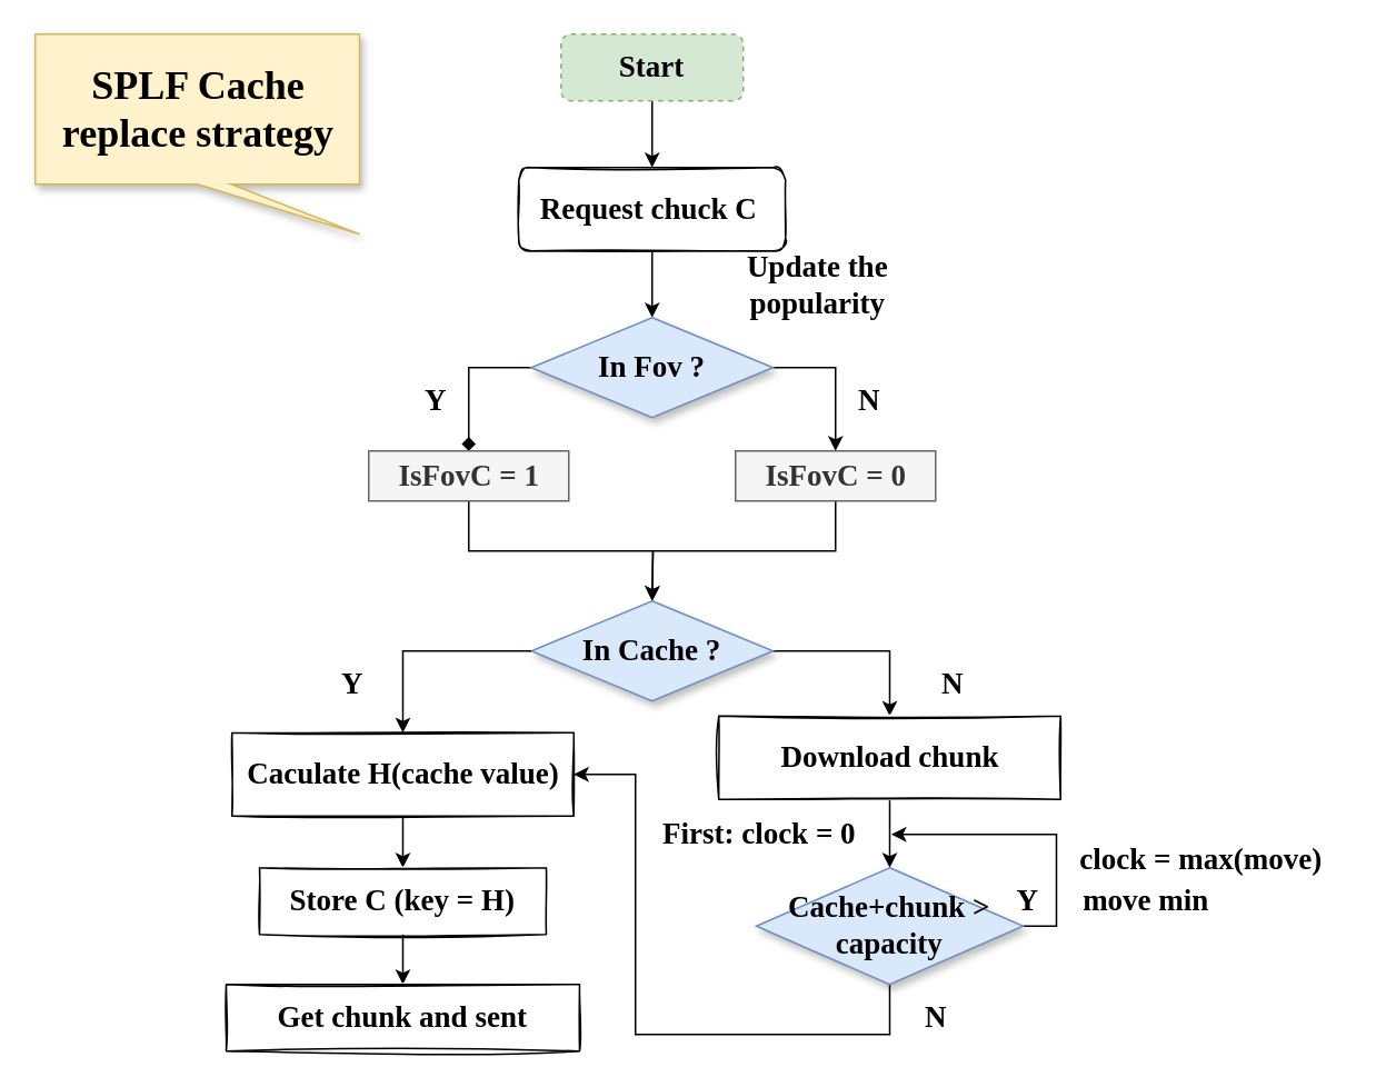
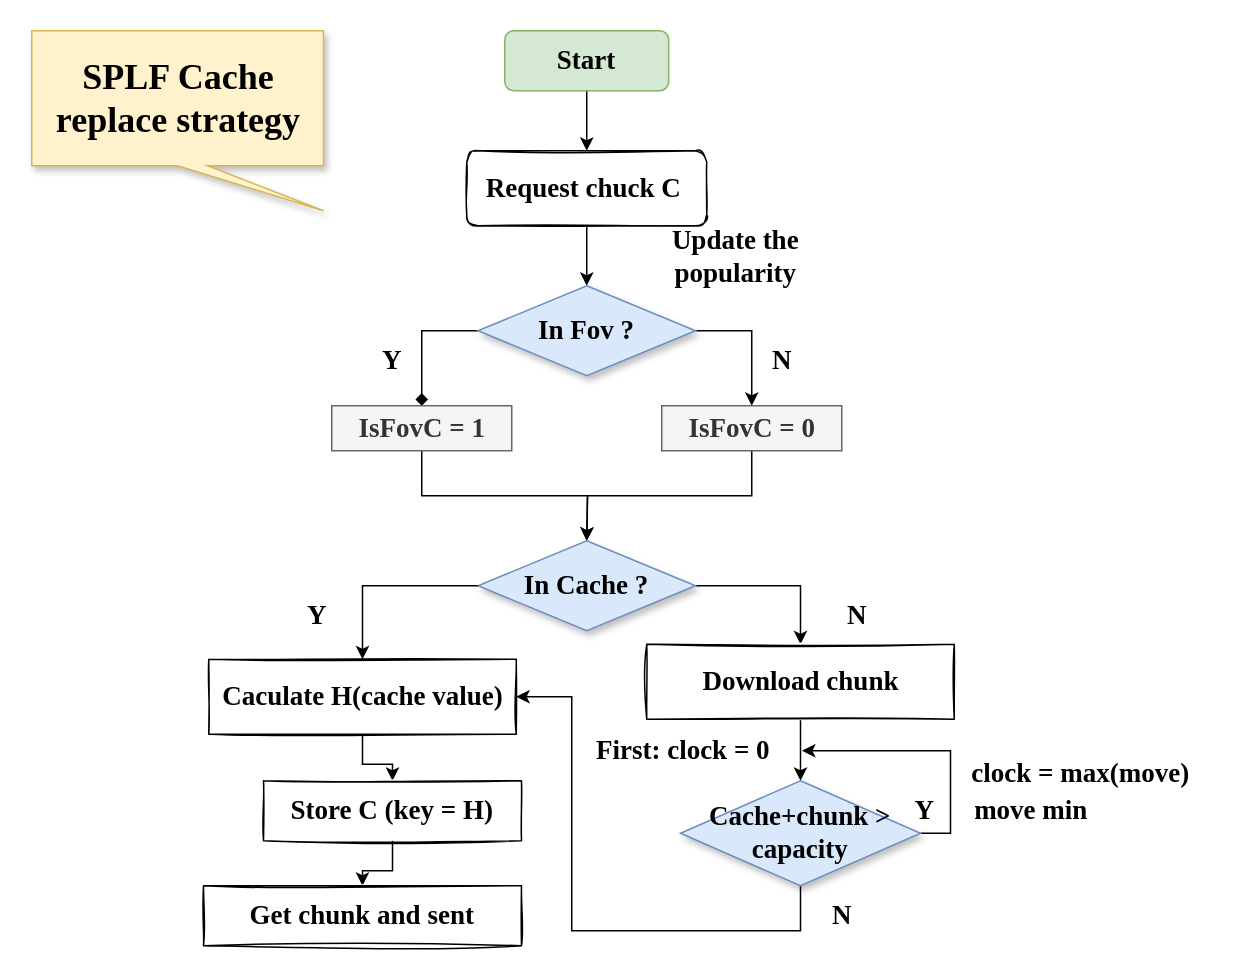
- <mxCell id="34" value="&lt;h2&gt;&lt;font face=&quot;Garamond&quot;&gt;Start&lt;/font&gt;&lt;/h2&gt;" style="rounded=1;whiteSpace=wrap;html=1;fillColor=#d5e8d4;strokeColor=#82b366;dashed=1;" vertex="1" parent="1"><mxGeometry x="335.87" y="20" width="109.25" height="40" as="geometry" /></mxCell>
+ <mxCell id="34" value="&lt;h2&gt;&lt;font face=&quot;Garamond&quot;&gt;Start&lt;/font&gt;&lt;/h2&gt;" style="rounded=1;whiteSpace=wrap;html=1;fillColor=#d5e8d4;strokeColor=#82b366;" vertex="1" parent="1"><mxGeometry x="335.87" y="20" width="109.25" height="40" as="geometry" /></mxCell>
- <mxCell id="21" value="&lt;h2&gt;&lt;font face=&quot;Garamond&quot;&gt;Store C (key = H)&lt;/font&gt;&lt;/h2&gt;" style="rounded=0;whiteSpace=wrap;html=1;sketch=1;" vertex="1" parent="1"><mxGeometry x="155" y="520" width="172" height="40" as="geometry" /></mxCell>
+ <mxCell id="21" value="&lt;h2&gt;&lt;font face=&quot;Garamond&quot;&gt;Store C (key = H)&lt;/font&gt;&lt;/h2&gt;" style="rounded=0;whiteSpace=wrap;html=1;sketch=1;" vertex="1" parent="1"><mxGeometry x="175" y="520" width="172" height="40" as="geometry" /></mxCell>
